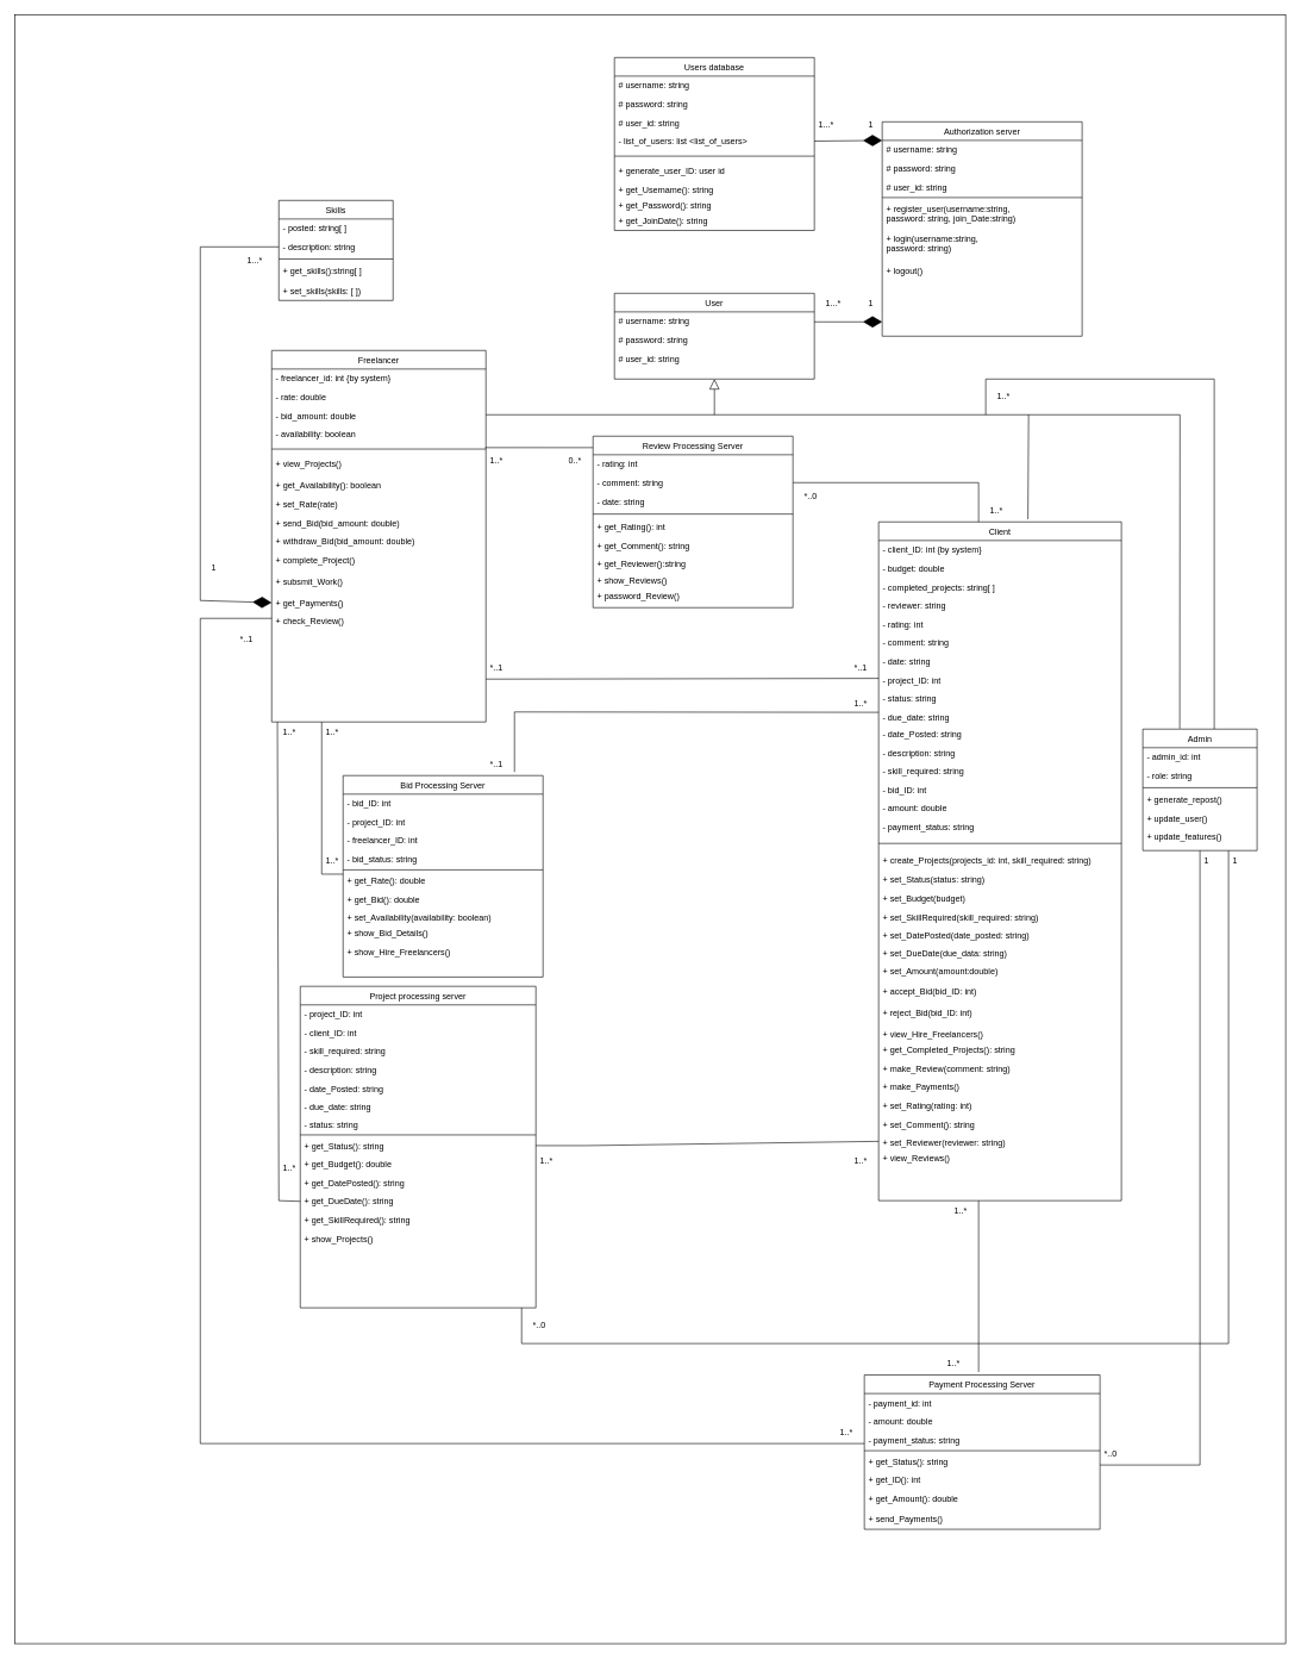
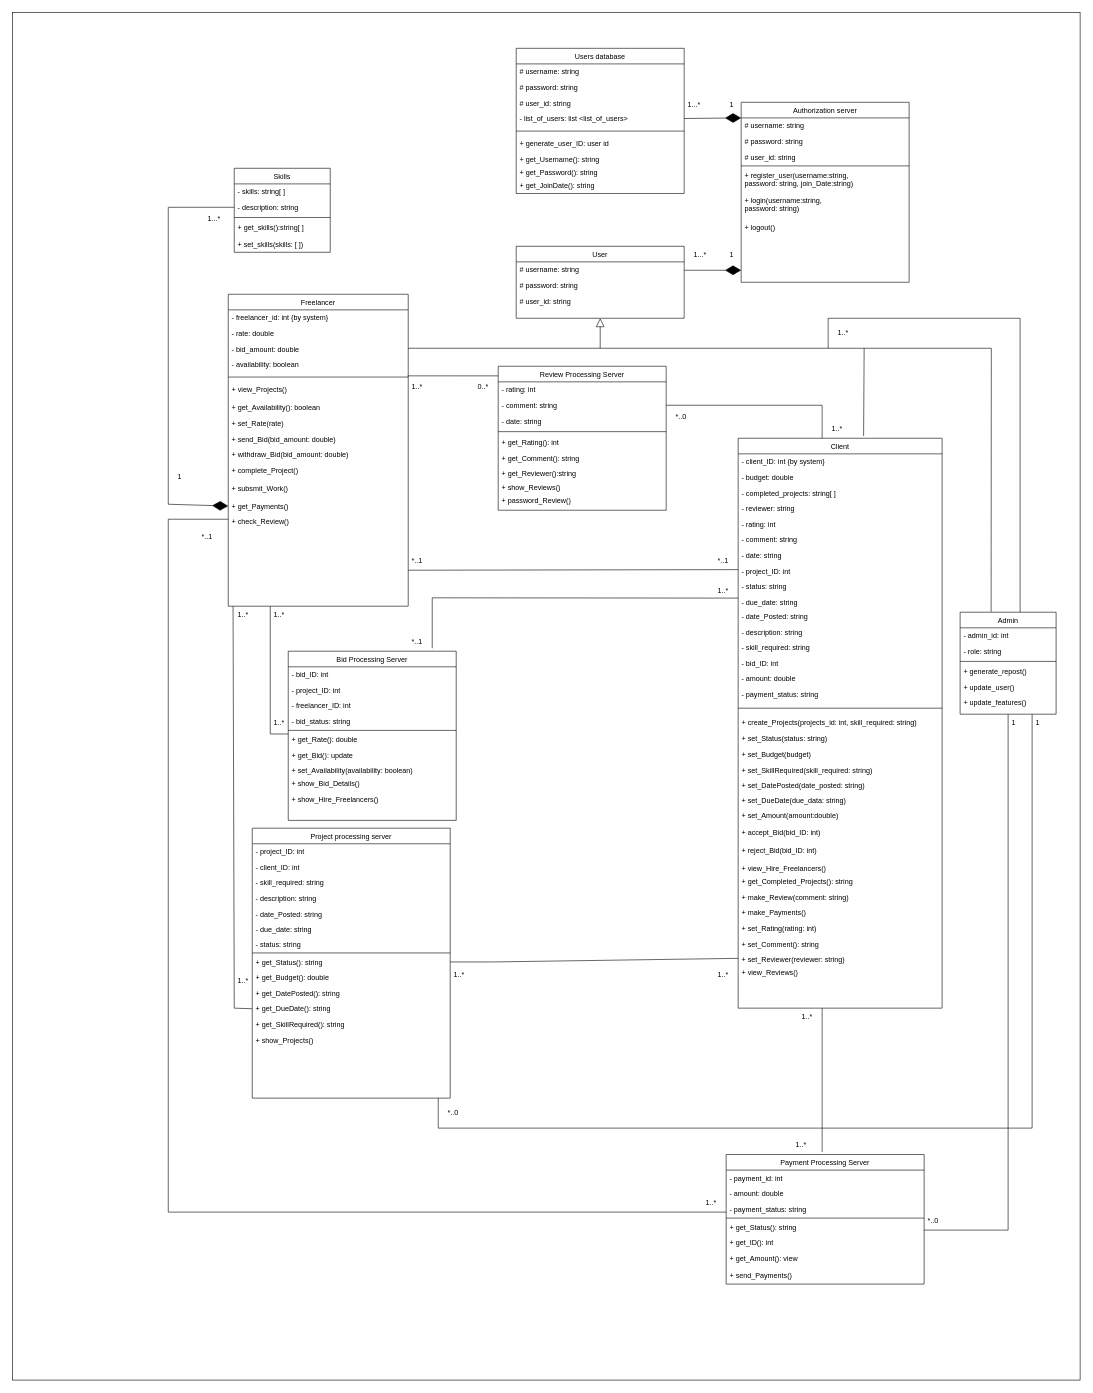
- <mxCell id="4" value="- posted: string[ ]" style="text;align=left;verticalAlign=top;spacingLeft=4;spacingRight=4;overflow=hidden;rotatable=0;points=[[0,0.5],[1,0.5]];portConstraint=eastwest;" parent="3" vertex="1"><mxGeometry y="26" width="160" height="26" as="geometry" /></mxCell>
+ <mxCell id="4" value="- skills: string[ ]" style="text;align=left;verticalAlign=top;spacingLeft=4;spacingRight=4;overflow=hidden;rotatable=0;points=[[0,0.5],[1,0.5]];portConstraint=eastwest;" parent="3" vertex="1"><mxGeometry y="26" width="160" height="26" as="geometry" /></mxCell>
- <mxCell id="87" value="+ get_Bid(): double" style="text;align=left;verticalAlign=top;spacingLeft=4;spacingRight=4;overflow=hidden;rotatable=0;points=[[0,0.5],[1,0.5]];portConstraint=eastwest;" parent="80" vertex="1"><mxGeometry y="160" width="280" height="26" as="geometry" /></mxCell>
+ <mxCell id="87" value="+ get_Bid(): update" style="text;align=left;verticalAlign=top;spacingLeft=4;spacingRight=4;overflow=hidden;rotatable=0;points=[[0,0.5],[1,0.5]];portConstraint=eastwest;" parent="80" vertex="1"><mxGeometry y="160" width="280" height="26" as="geometry" /></mxCell>
- <mxCell id="113" value="+ get_Amount(): double" style="text;align=left;verticalAlign=top;spacingLeft=4;spacingRight=4;overflow=hidden;rotatable=0;points=[[0,0.5],[1,0.5]];portConstraint=eastwest;" parent="106" vertex="1"><mxGeometry y="160" width="330" height="28" as="geometry" /></mxCell>
+ <mxCell id="113" value="+ get_Amount(): view" style="text;align=left;verticalAlign=top;spacingLeft=4;spacingRight=4;overflow=hidden;rotatable=0;points=[[0,0.5],[1,0.5]];portConstraint=eastwest;" parent="106" vertex="1"><mxGeometry y="160" width="330" height="28" as="geometry" /></mxCell>
